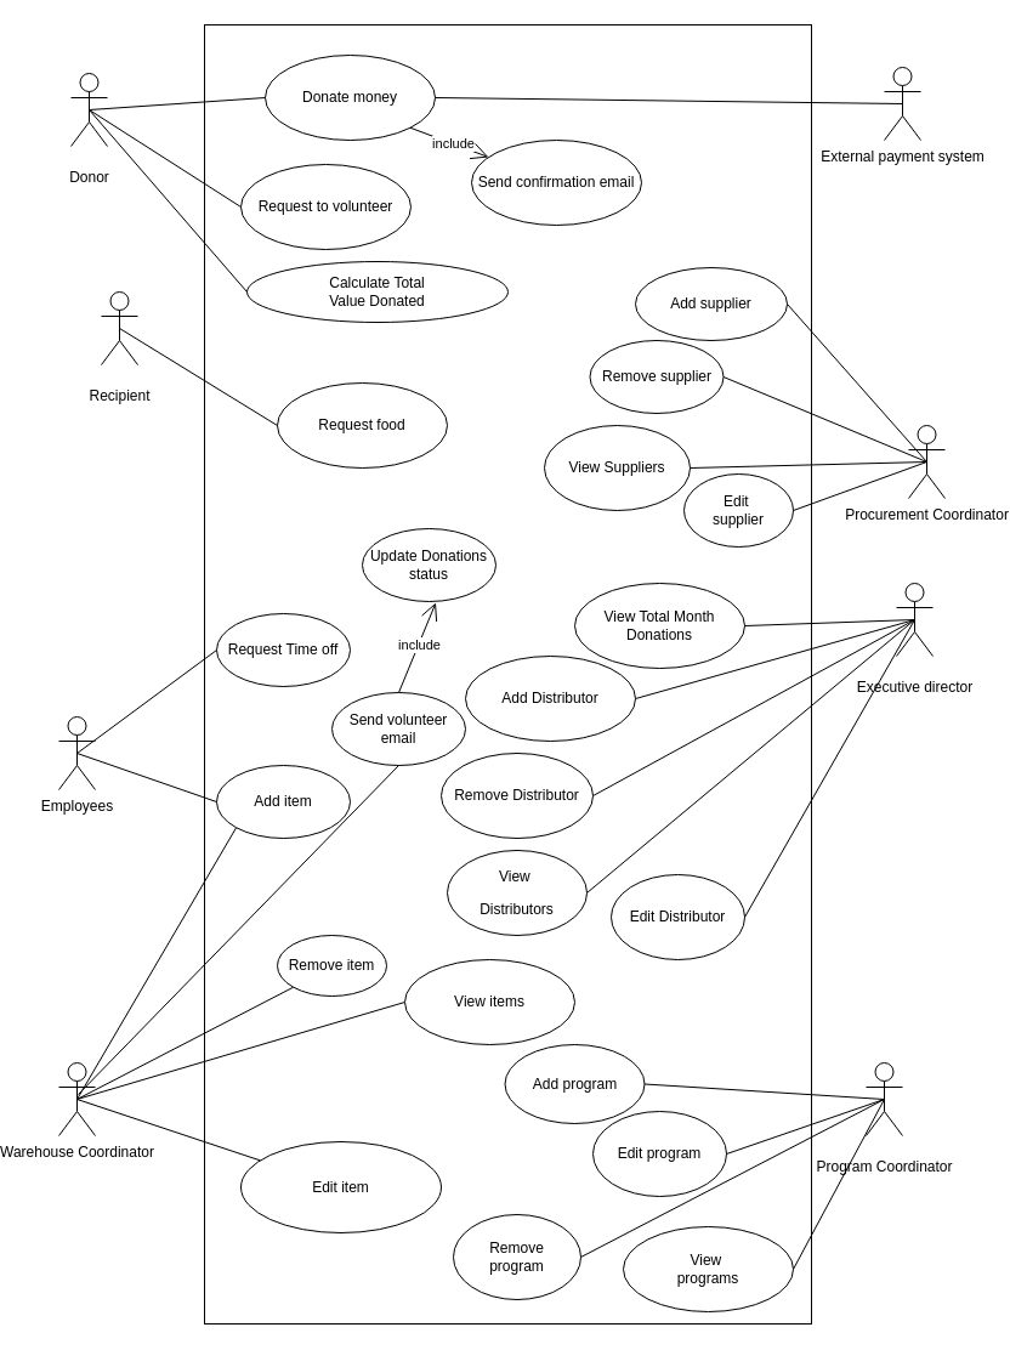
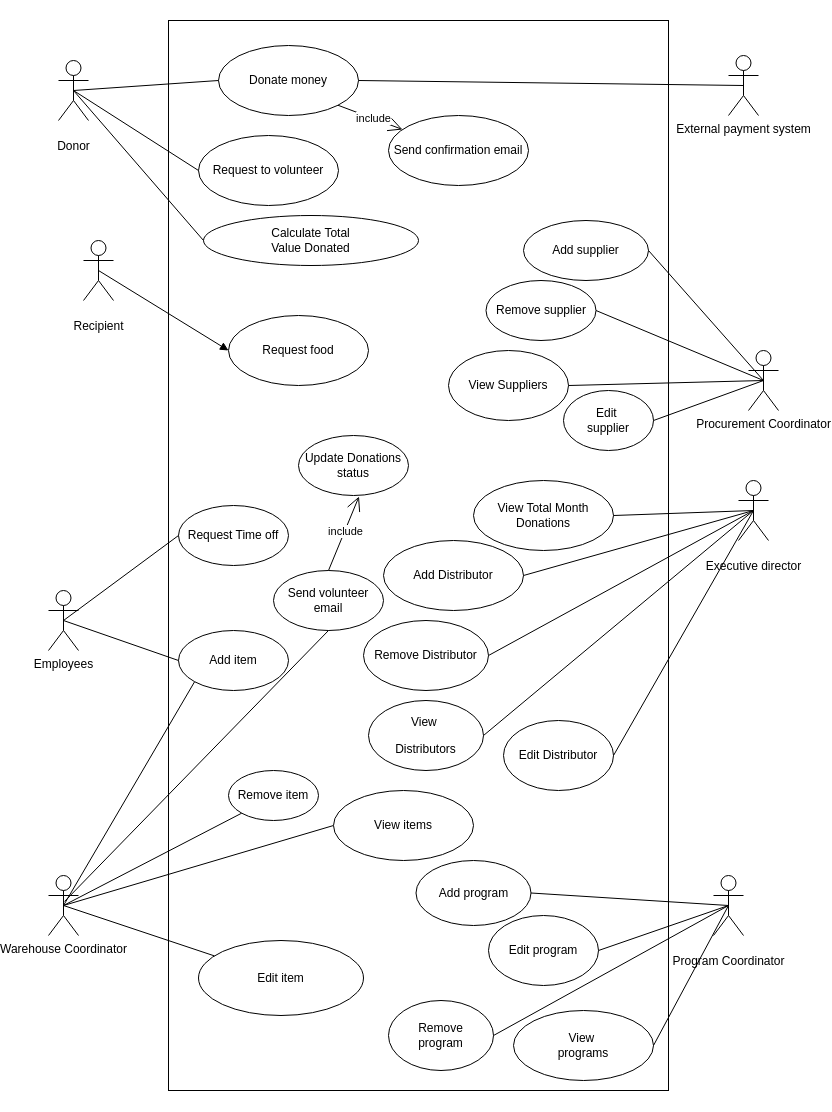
- <mxCell id="35" value="" style="endArrow=none;html=1;rounded=0;exitX=0.5;exitY=0.5;exitDx=0;exitDy=0;exitPerimeter=0;entryX=0;entryY=0.5;entryDx=0;entryDy=0;" parent="1" source="10" target="21" edge="1"><mxGeometry width="50" height="50" relative="1" as="geometry"><mxPoint x="85" y="350" as="sourcePoint" /><mxPoint x="135" y="300" as="targetPoint" /></mxGeometry></mxCell>
+ <mxCell id="35" value="" style="endArrow=block;html=1;rounded=0;exitX=0.5;exitY=0.5;exitDx=0;exitDy=0;exitPerimeter=0;entryX=0;entryY=0.5;entryDx=0;entryDy=0;" parent="1" source="10" target="21" edge="1"><mxGeometry width="50" height="50" relative="1" as="geometry"><mxPoint x="85" y="350" as="sourcePoint" /><mxPoint x="135" y="300" as="targetPoint" /></mxGeometry></mxCell>
- <mxCell id="46" value="&lt;div&gt;Remove&lt;/div&gt;&lt;div&gt;program&lt;/div&gt;" style="ellipse;whiteSpace=wrap;html=1;" parent="1" vertex="1"><mxGeometry x="345" y="1000" width="105" height="70" as="geometry" /></mxCell>
+ <mxCell id="46" value="&lt;div&gt;Remove&lt;/div&gt;&lt;div&gt;program&lt;/div&gt;" style="ellipse;whiteSpace=wrap;html=1;" parent="1" vertex="1"><mxGeometry x="360" y="1000" width="105" height="70" as="geometry" /></mxCell>
